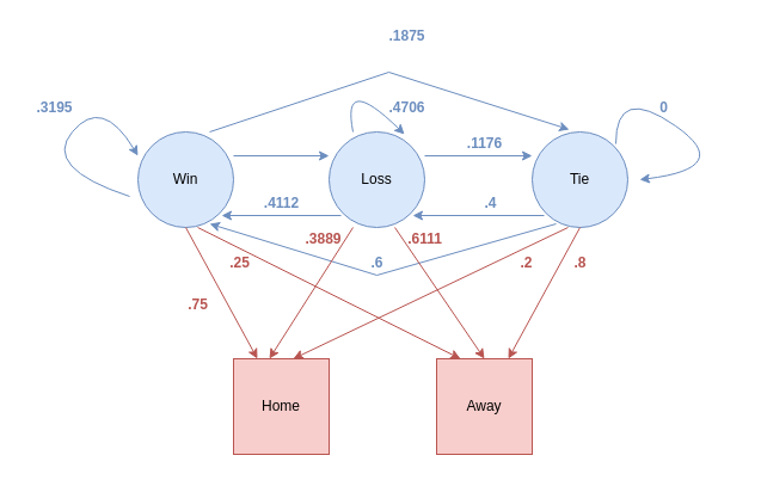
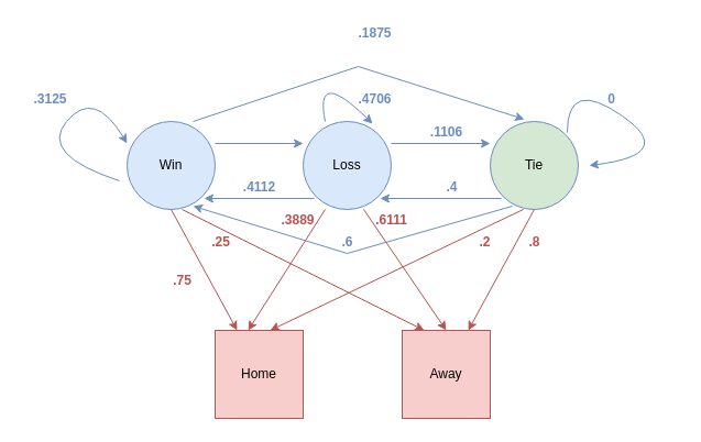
- <mxCell id="18" value="&lt;b&gt;&lt;font color=&quot;#6c8ebf&quot;&gt;.3195&lt;/font&gt;&lt;/b&gt;" style="text;html=1;align=center;verticalAlign=middle;resizable=0;points=[];autosize=1;strokeColor=none;fillColor=none;" vertex="1" parent="1"><mxGeometry x="20" y="80" width="50" height="20" as="geometry" /></mxCell>
+ <mxCell id="18" value="&lt;b&gt;&lt;font color=&quot;#6c8ebf&quot;&gt;.3125&lt;/font&gt;&lt;/b&gt;" style="text;html=1;align=center;verticalAlign=middle;resizable=0;points=[];autosize=1;strokeColor=none;fillColor=none;" vertex="1" parent="1"><mxGeometry x="20" y="80" width="50" height="20" as="geometry" /></mxCell>
- <mxCell id="23" value="&lt;b&gt;&lt;font color=&quot;#6c8ebf&quot;&gt;.1176&lt;/font&gt;&lt;/b&gt;" style="text;html=1;align=center;verticalAlign=middle;resizable=0;points=[];autosize=1;strokeColor=none;fillColor=none;" vertex="1" parent="1"><mxGeometry x="385" y="110" width="40" height="20" as="geometry" /></mxCell>
+ <mxCell id="23" value="&lt;b&gt;&lt;font color=&quot;#6c8ebf&quot;&gt;.1106&lt;/font&gt;&lt;/b&gt;" style="text;html=1;align=center;verticalAlign=middle;resizable=0;points=[];autosize=1;strokeColor=none;fillColor=none;" vertex="1" parent="1"><mxGeometry x="385" y="110" width="40" height="20" as="geometry" /></mxCell>
- <mxCell id="4" value="Tie" style="ellipse;whiteSpace=wrap;html=1;aspect=fixed;fillColor=#dae8fc;strokeColor=#6c8ebf;" vertex="1" parent="1"><mxGeometry x="445" y="110" width="80" height="80" as="geometry" /></mxCell>
+ <mxCell id="4" value="Tie" style="ellipse;whiteSpace=wrap;html=1;aspect=fixed;fillColor=#d5e8d4;strokeColor=#6c8ebf;" vertex="1" parent="1"><mxGeometry x="445" y="110" width="80" height="80" as="geometry" /></mxCell>
